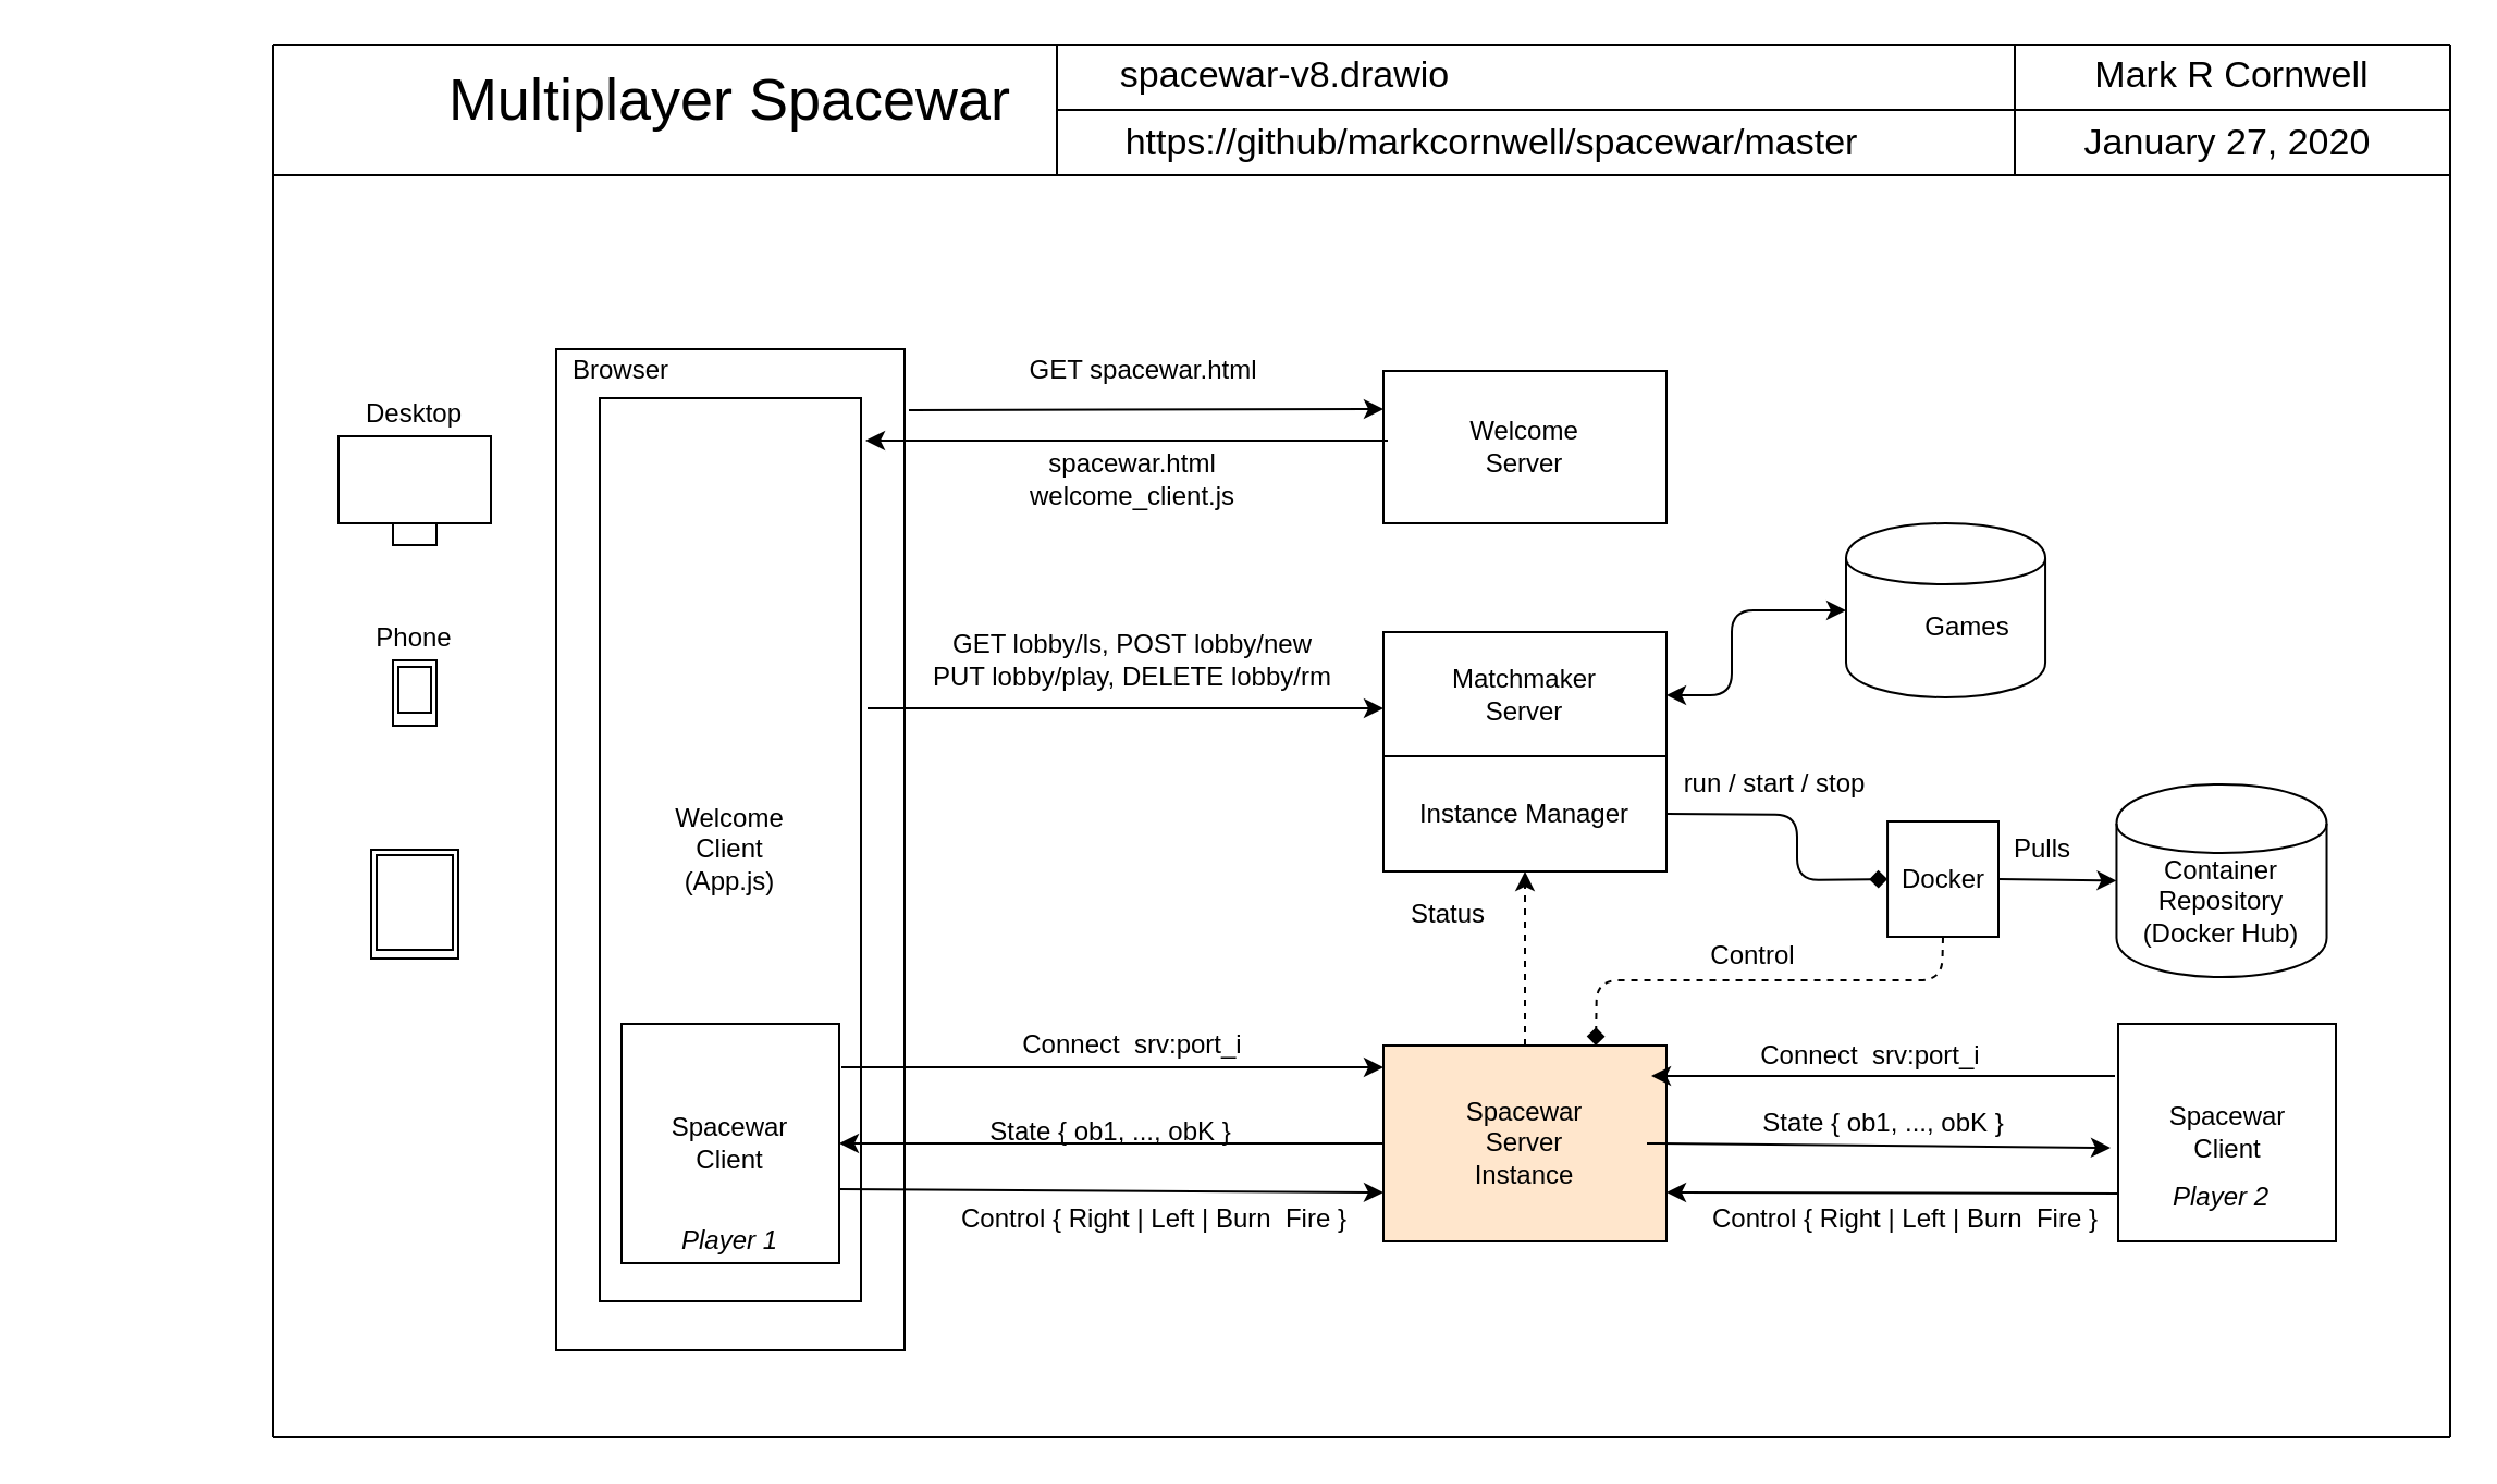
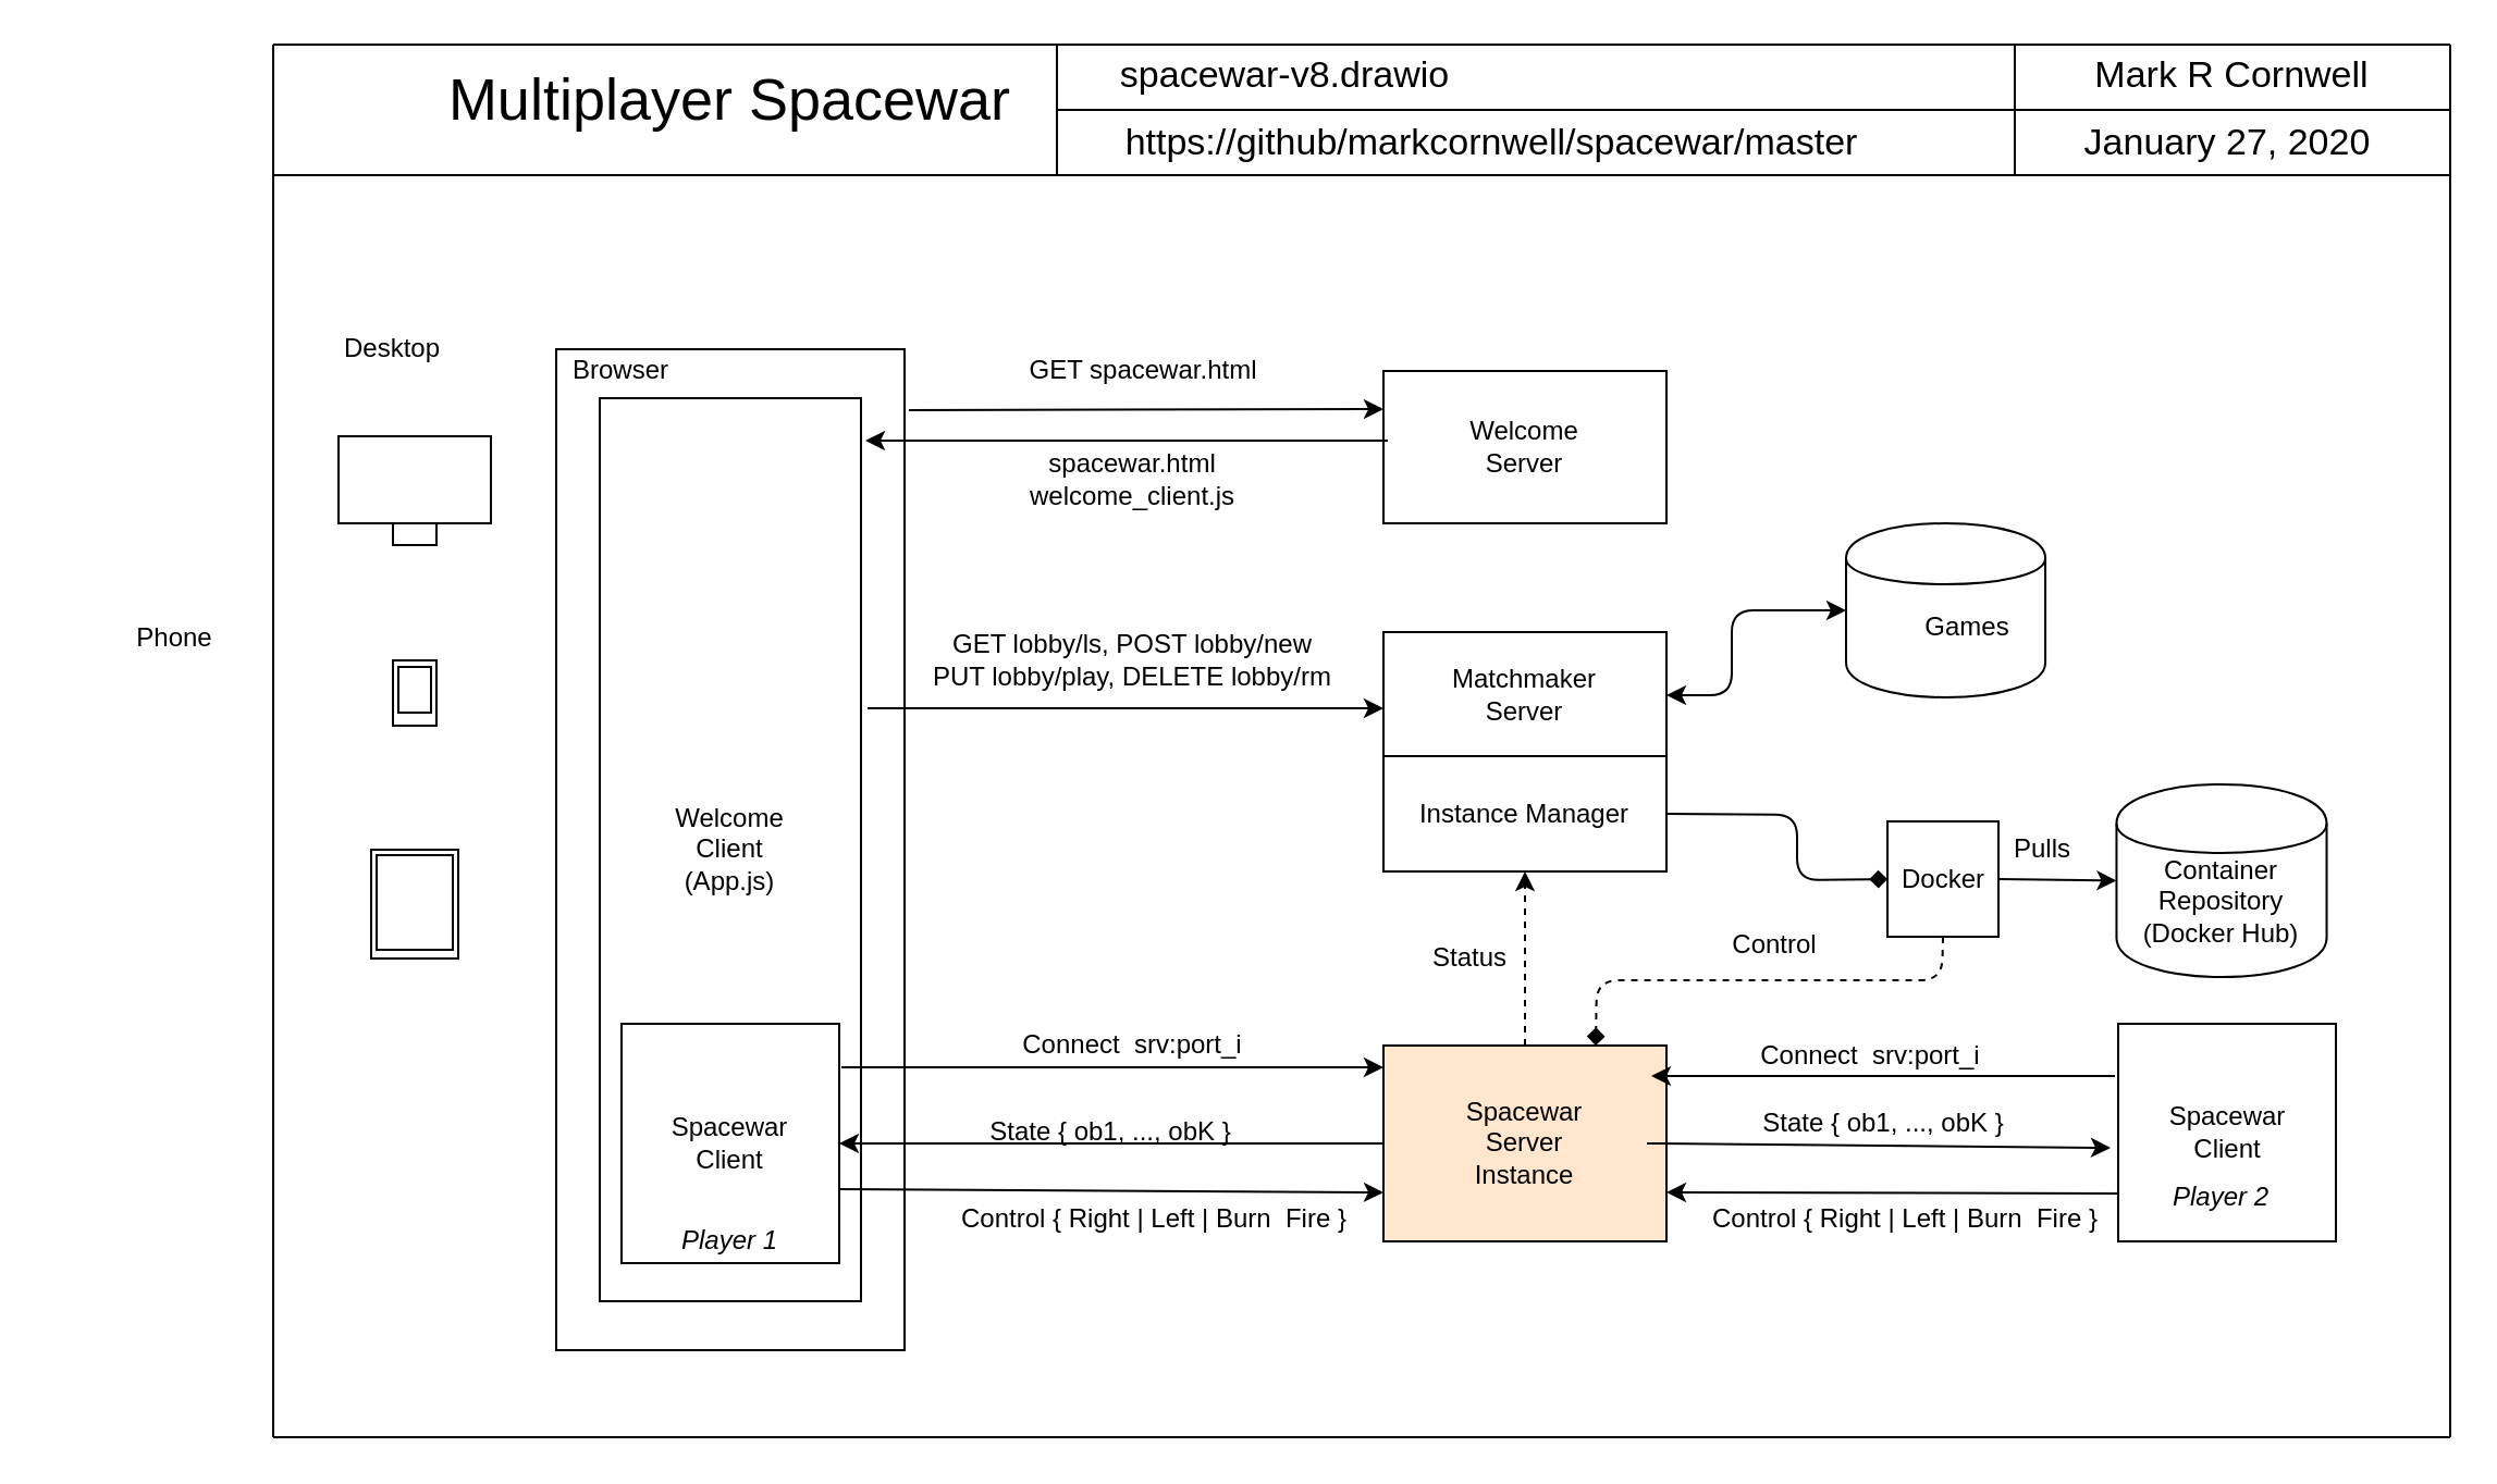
- <mxCell id="19" value="Desktop" style="text;html=1;strokeColor=none;fillColor=none;align=center;verticalAlign=middle;whiteSpace=wrap;rounded=0;" parent="1" vertex="1"><mxGeometry x="170" y="180" width="40" height="20" as="geometry" /></mxCell>
+ <mxCell id="19" value="Desktop" style="text;html=1;strokeColor=none;fillColor=none;align=center;verticalAlign=middle;whiteSpace=wrap;rounded=0;" parent="1" vertex="1"><mxGeometry x="160" y="150" width="40" height="20" as="geometry" /></mxCell>
- <mxCell id="20" value="Phone" style="text;html=1;strokeColor=none;fillColor=none;align=center;verticalAlign=middle;whiteSpace=wrap;rounded=0;" parent="1" vertex="1"><mxGeometry x="170" y="283" width="40" height="20" as="geometry" /></mxCell>
+ <mxCell id="20" value="Phone" style="text;html=1;strokeColor=none;fillColor=none;align=center;verticalAlign=middle;whiteSpace=wrap;rounded=0;" parent="1" vertex="1"><mxGeometry x="60" y="283" width="40" height="20" as="geometry" /></mxCell>
- <mxCell id="63" value="run / start / stop" style="text;html=1;strokeColor=none;fillColor=none;align=center;verticalAlign=middle;whiteSpace=wrap;rounded=0;" parent="1" vertex="1"><mxGeometry x="765" y="350" width="100" height="20" as="geometry" /></mxCell>
- <mxCell id="65" value="Status" style="text;html=1;strokeColor=none;fillColor=none;align=center;verticalAlign=middle;whiteSpace=wrap;rounded=0;" vertex="1" parent="1"><mxGeometry x="645" y="410" width="40" height="20" as="geometry" /></mxCell>
+ <mxCell id="65" value="Status" style="text;html=1;strokeColor=none;fillColor=none;align=center;verticalAlign=middle;whiteSpace=wrap;rounded=0;" vertex="1" parent="1"><mxGeometry x="655" y="430" width="40" height="20" as="geometry" /></mxCell>
- <mxCell id="66" value="Control" style="text;html=1;strokeColor=none;fillColor=none;align=center;verticalAlign=middle;whiteSpace=wrap;rounded=0;" vertex="1" parent="1"><mxGeometry x="785" y="428.5" width="40" height="20" as="geometry" /></mxCell>
+ <mxCell id="66" value="Control" style="text;html=1;strokeColor=none;fillColor=none;align=center;verticalAlign=middle;whiteSpace=wrap;rounded=0;" vertex="1" parent="1"><mxGeometry x="795" y="423.5" width="40" height="20" as="geometry" /></mxCell>
